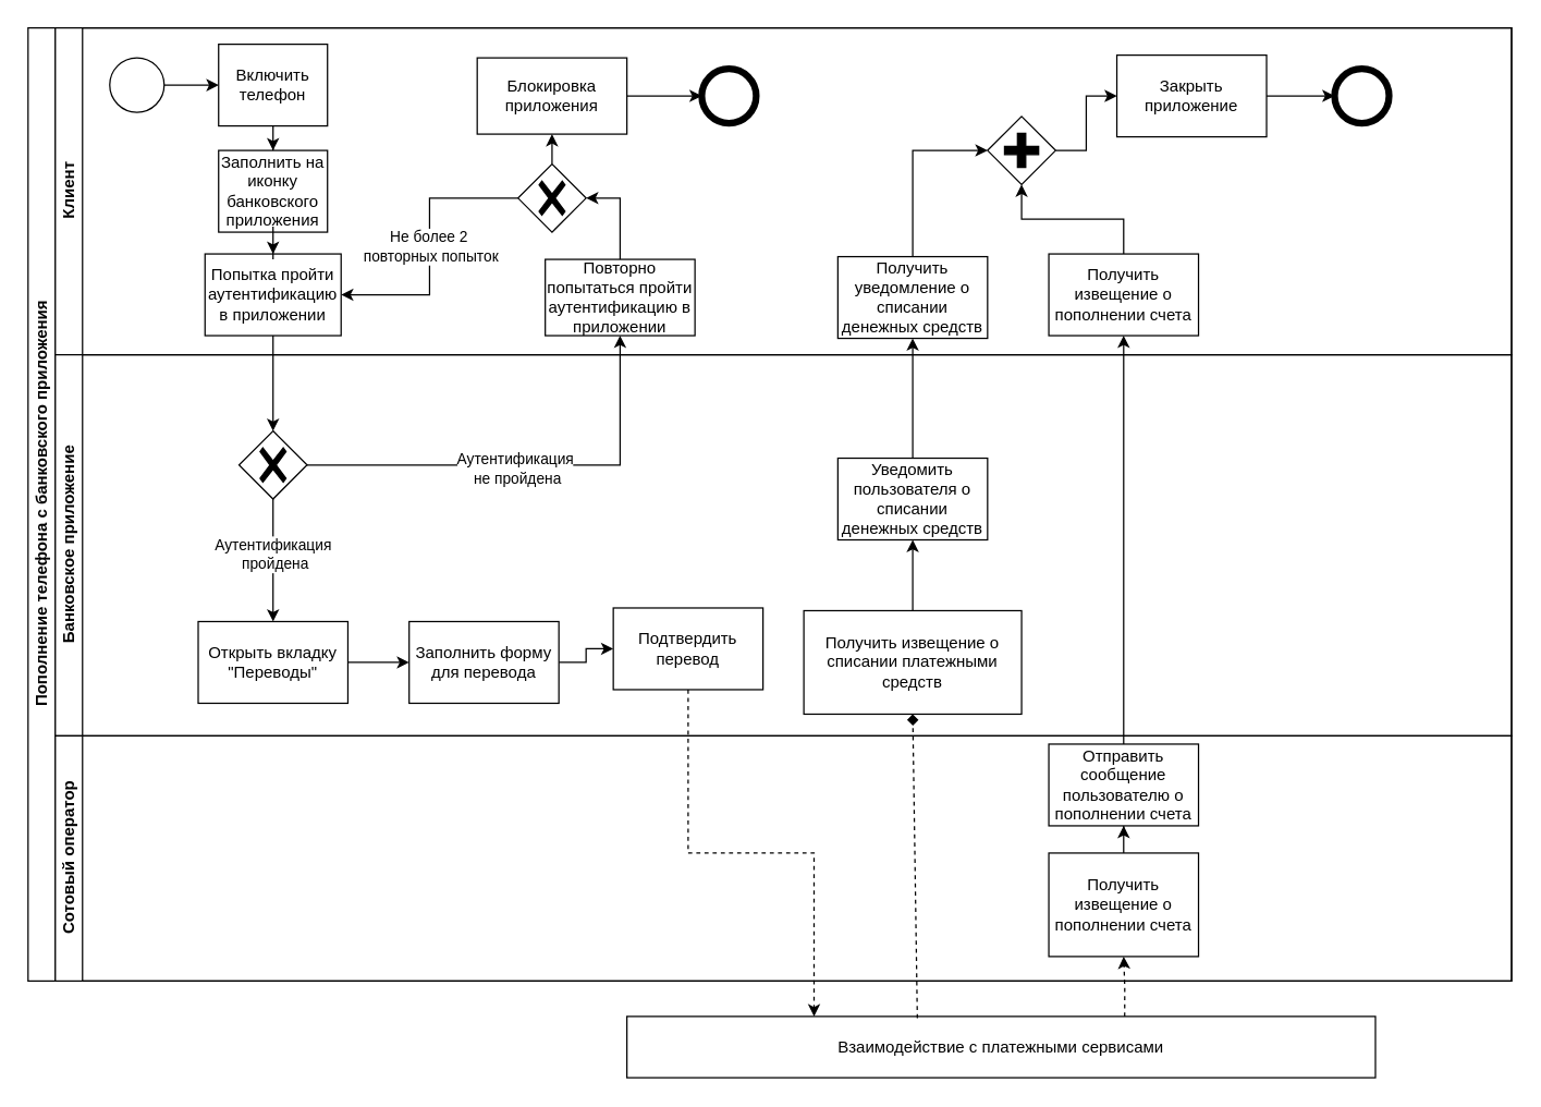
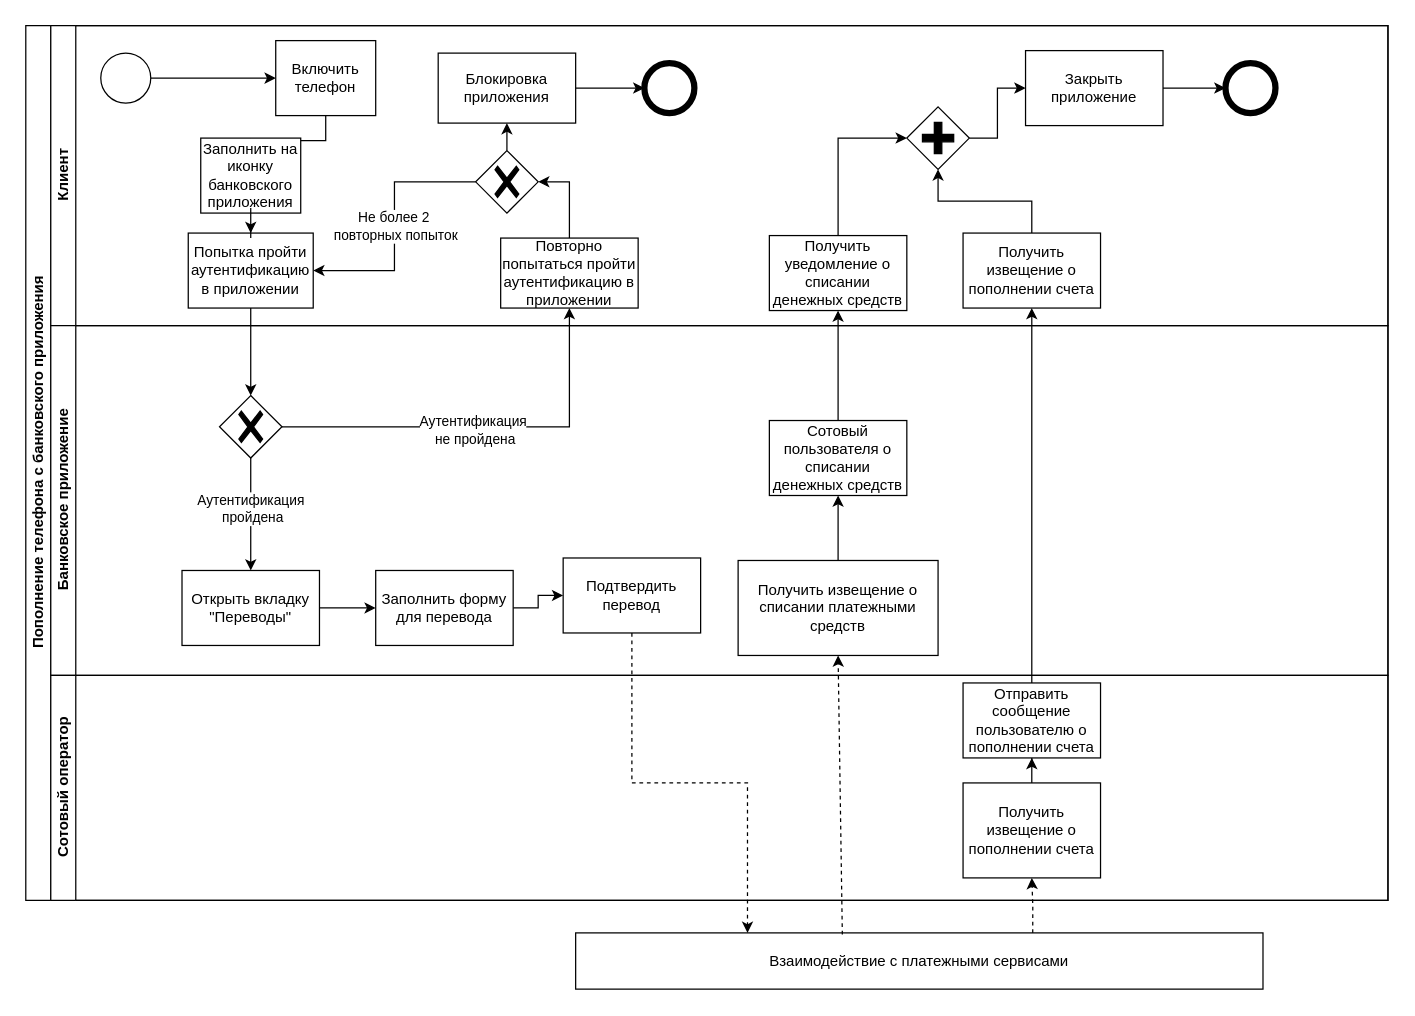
- <mxCell id="7" value="Включить телефон" style="rounded=0;whiteSpace=wrap;html=1;fontFamily=Helvetica;fontSize=12;fontColor=#000000;align=center;" parent="3" vertex="1"><mxGeometry x="120" y="12" width="80" height="60" as="geometry" /></mxCell>
+ <mxCell id="7" value="Включить телефон" style="rounded=0;whiteSpace=wrap;html=1;fontFamily=Helvetica;fontSize=12;fontColor=#000000;align=center;" parent="3" vertex="1"><mxGeometry x="180" y="12" width="80" height="60" as="geometry" /></mxCell>
- <mxCell id="40" value="Уведомить пользователя о списании денежных средств" style="rounded=0;whiteSpace=wrap;html=1;fontFamily=Helvetica;fontSize=12;fontColor=#000000;align=center;" vertex="1" parent="29"><mxGeometry x="575" y="76" width="110" height="60" as="geometry" /></mxCell>
+ <mxCell id="40" value="Сотовый пользователя о списании денежных средств" style="rounded=0;whiteSpace=wrap;html=1;fontFamily=Helvetica;fontSize=12;fontColor=#000000;align=center;" vertex="1" parent="29"><mxGeometry x="575" y="76" width="110" height="60" as="geometry" /></mxCell>
- <mxCell id="53" value="" style="endArrow=diamond;html=1;rounded=0;exitX=0.388;exitY=0.027;exitDx=0;exitDy=0;exitPerimeter=0;entryX=0.5;entryY=1;entryDx=0;entryDy=0;dashed=1;" edge="1" parent="1" source="51" target="39"><mxGeometry width="50" height="50" relative="1" as="geometry"><mxPoint x="730" y="666" as="sourcePoint" /><mxPoint x="780" y="616" as="targetPoint" /></mxGeometry></mxCell>
+ <mxCell id="53" value="" style="endArrow=classic;html=1;rounded=0;exitX=0.388;exitY=0.027;exitDx=0;exitDy=0;exitPerimeter=0;entryX=0.5;entryY=1;entryDx=0;entryDy=0;dashed=1;" edge="1" parent="1" source="51" target="39"><mxGeometry width="50" height="50" relative="1" as="geometry"><mxPoint x="730" y="666" as="sourcePoint" /><mxPoint x="780" y="616" as="targetPoint" /></mxGeometry></mxCell>
